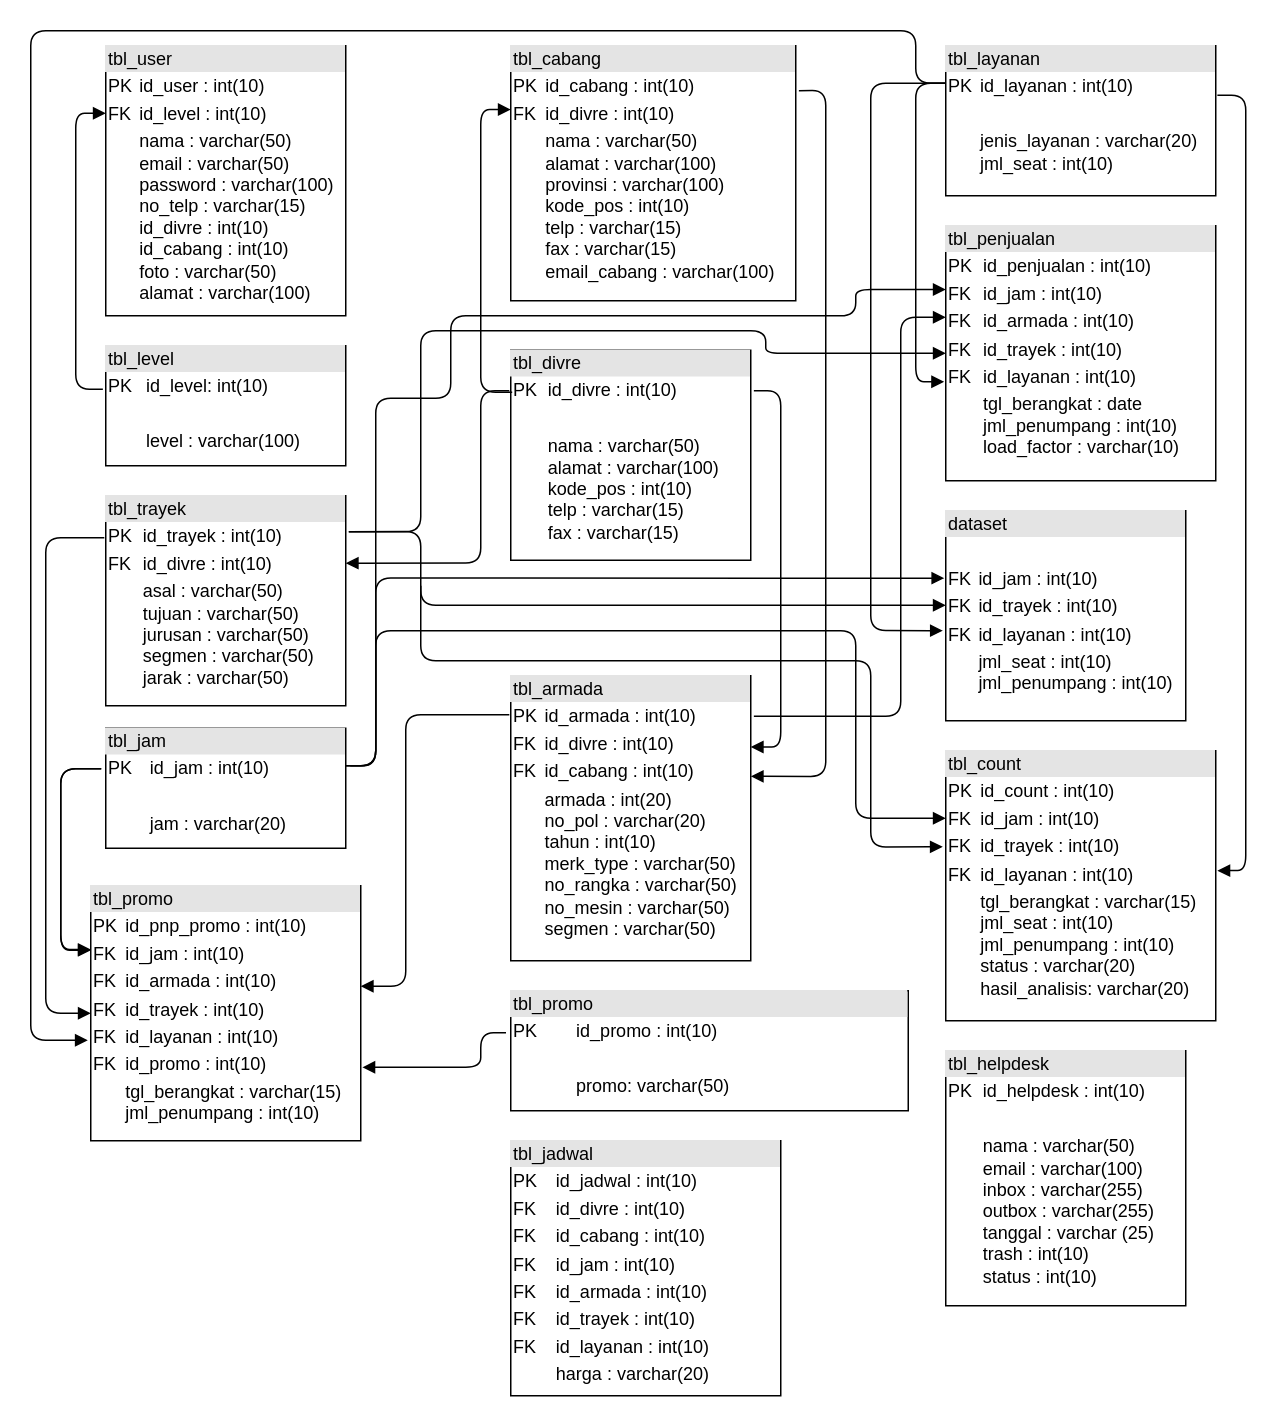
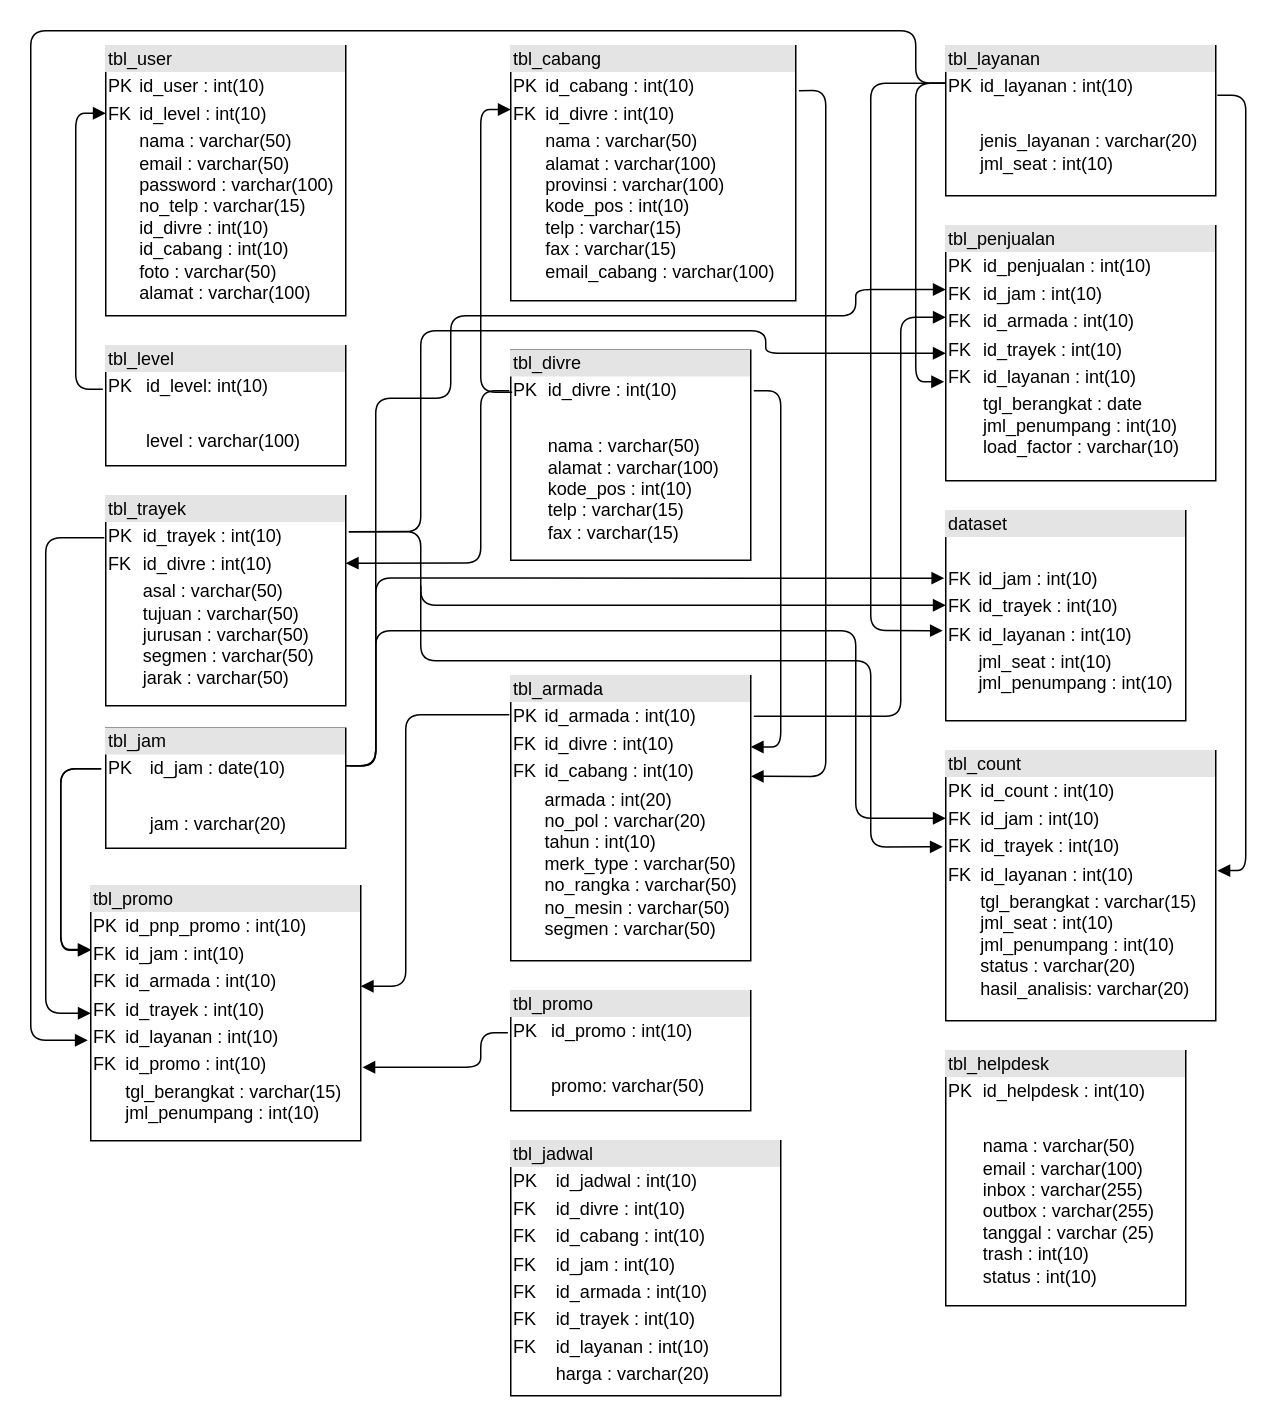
- <mxCell id="12" value="&lt;div style=&quot;box-sizing: border-box ; width: 100% ; background: #e4e4e4 ; padding: 2px&quot;&gt;tbl_jam&lt;/div&gt;&lt;table style=&quot;width: 100% ; font-size: 1em&quot; cellspacing=&quot;0&quot; cellpadding=&quot;2&quot;&gt;&lt;tbody&gt;&lt;tr&gt;&lt;td&gt;PK&lt;/td&gt;&lt;td&gt;id_jam : int(10)&lt;br&gt;&lt;/td&gt;&lt;/tr&gt;&lt;tr&gt;&lt;td&gt;&lt;br&gt;&lt;/td&gt;&lt;td&gt;&lt;br&gt;&lt;/td&gt;&lt;/tr&gt;&lt;tr&gt;&lt;td&gt;&lt;br&gt;&lt;/td&gt;&lt;td&gt;jam : varchar(20)&lt;br&gt;&lt;br&gt;&lt;br&gt;&lt;/td&gt;&lt;/tr&gt;&lt;/tbody&gt;&lt;/table&gt;" style="verticalAlign=top;align=left;overflow=fill;html=1;" vertex="1" parent="1"><mxGeometry x="70" y="485" width="160" height="80" as="geometry" /></mxCell>
+ <mxCell id="12" value="&lt;div style=&quot;box-sizing: border-box ; width: 100% ; background: #e4e4e4 ; padding: 2px&quot;&gt;tbl_jam&lt;/div&gt;&lt;table style=&quot;width: 100% ; font-size: 1em&quot; cellspacing=&quot;0&quot; cellpadding=&quot;2&quot;&gt;&lt;tbody&gt;&lt;tr&gt;&lt;td&gt;PK&lt;/td&gt;&lt;td&gt;id_jam : date(10)&lt;br&gt;&lt;/td&gt;&lt;/tr&gt;&lt;tr&gt;&lt;td&gt;&lt;br&gt;&lt;/td&gt;&lt;td&gt;&lt;br&gt;&lt;/td&gt;&lt;/tr&gt;&lt;tr&gt;&lt;td&gt;&lt;br&gt;&lt;/td&gt;&lt;td&gt;jam : varchar(20)&lt;br&gt;&lt;br&gt;&lt;br&gt;&lt;/td&gt;&lt;/tr&gt;&lt;/tbody&gt;&lt;/table&gt;" style="verticalAlign=top;align=left;overflow=fill;html=1;" vertex="1" parent="1"><mxGeometry x="70" y="485" width="160" height="80" as="geometry" /></mxCell>
- <mxCell id="14" value="&lt;div style=&quot;box-sizing: border-box ; width: 100% ; background: #e4e4e4 ; padding: 2px&quot;&gt;tbl_promo&lt;/div&gt;&lt;table style=&quot;width: 100% ; font-size: 1em&quot; cellspacing=&quot;0&quot; cellpadding=&quot;2&quot;&gt;&lt;tbody&gt;&lt;tr&gt;&lt;td&gt;PK&lt;/td&gt;&lt;td&gt;id_promo : int(10)&lt;br&gt;&lt;/td&gt;&lt;/tr&gt;&lt;tr&gt;&lt;td&gt;&lt;br&gt;&lt;/td&gt;&lt;td&gt;&lt;br&gt;&lt;/td&gt;&lt;/tr&gt;&lt;tr&gt;&lt;td&gt;&lt;br&gt;&lt;/td&gt;&lt;td&gt;promo: varchar(50)&lt;br&gt;&lt;br&gt;&lt;br&gt;&lt;/td&gt;&lt;/tr&gt;&lt;/tbody&gt;&lt;/table&gt;" style="verticalAlign=top;align=left;overflow=fill;html=1;" vertex="1" parent="1"><mxGeometry x="340" y="660" width="265" height="80" as="geometry" /></mxCell>
+ <mxCell id="14" value="&lt;div style=&quot;box-sizing: border-box ; width: 100% ; background: #e4e4e4 ; padding: 2px&quot;&gt;tbl_promo&lt;/div&gt;&lt;table style=&quot;width: 100% ; font-size: 1em&quot; cellspacing=&quot;0&quot; cellpadding=&quot;2&quot;&gt;&lt;tbody&gt;&lt;tr&gt;&lt;td&gt;PK&lt;/td&gt;&lt;td&gt;id_promo : int(10)&lt;br&gt;&lt;/td&gt;&lt;/tr&gt;&lt;tr&gt;&lt;td&gt;&lt;br&gt;&lt;/td&gt;&lt;td&gt;&lt;br&gt;&lt;/td&gt;&lt;/tr&gt;&lt;tr&gt;&lt;td&gt;&lt;br&gt;&lt;/td&gt;&lt;td&gt;promo: varchar(50)&lt;br&gt;&lt;br&gt;&lt;br&gt;&lt;/td&gt;&lt;/tr&gt;&lt;/tbody&gt;&lt;/table&gt;" style="verticalAlign=top;align=left;overflow=fill;html=1;" vertex="1" parent="1"><mxGeometry x="340" y="660" width="160" height="80" as="geometry" /></mxCell>
